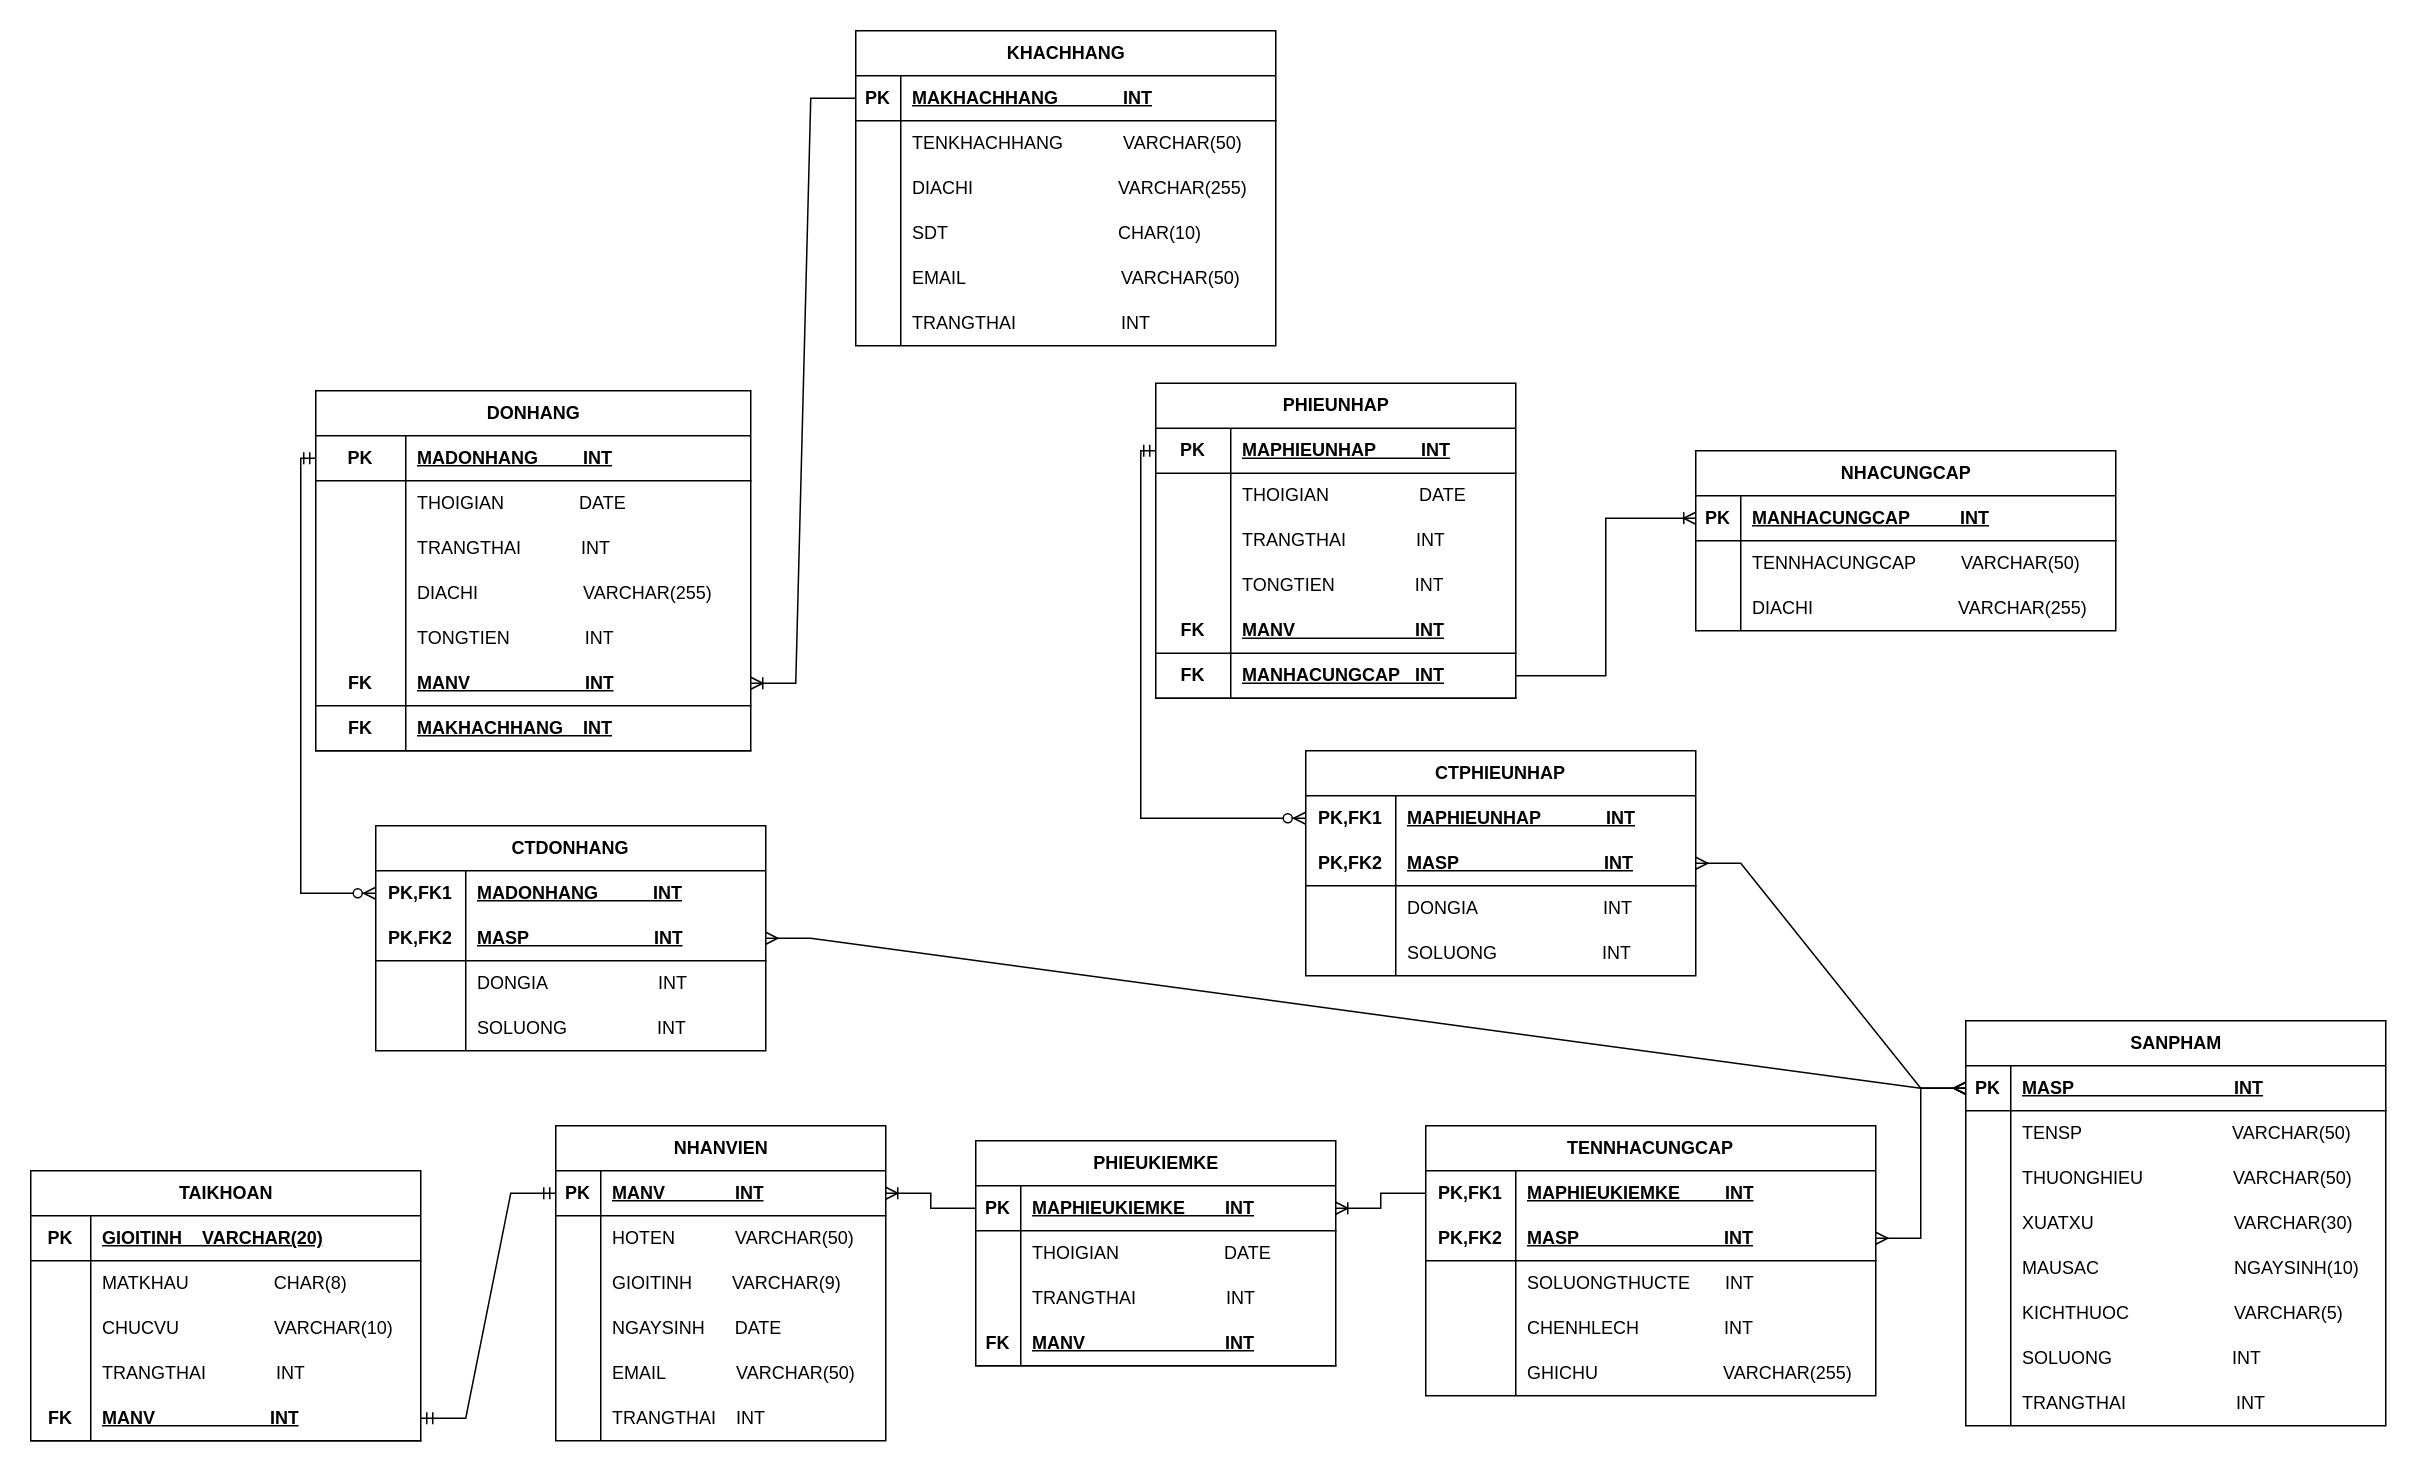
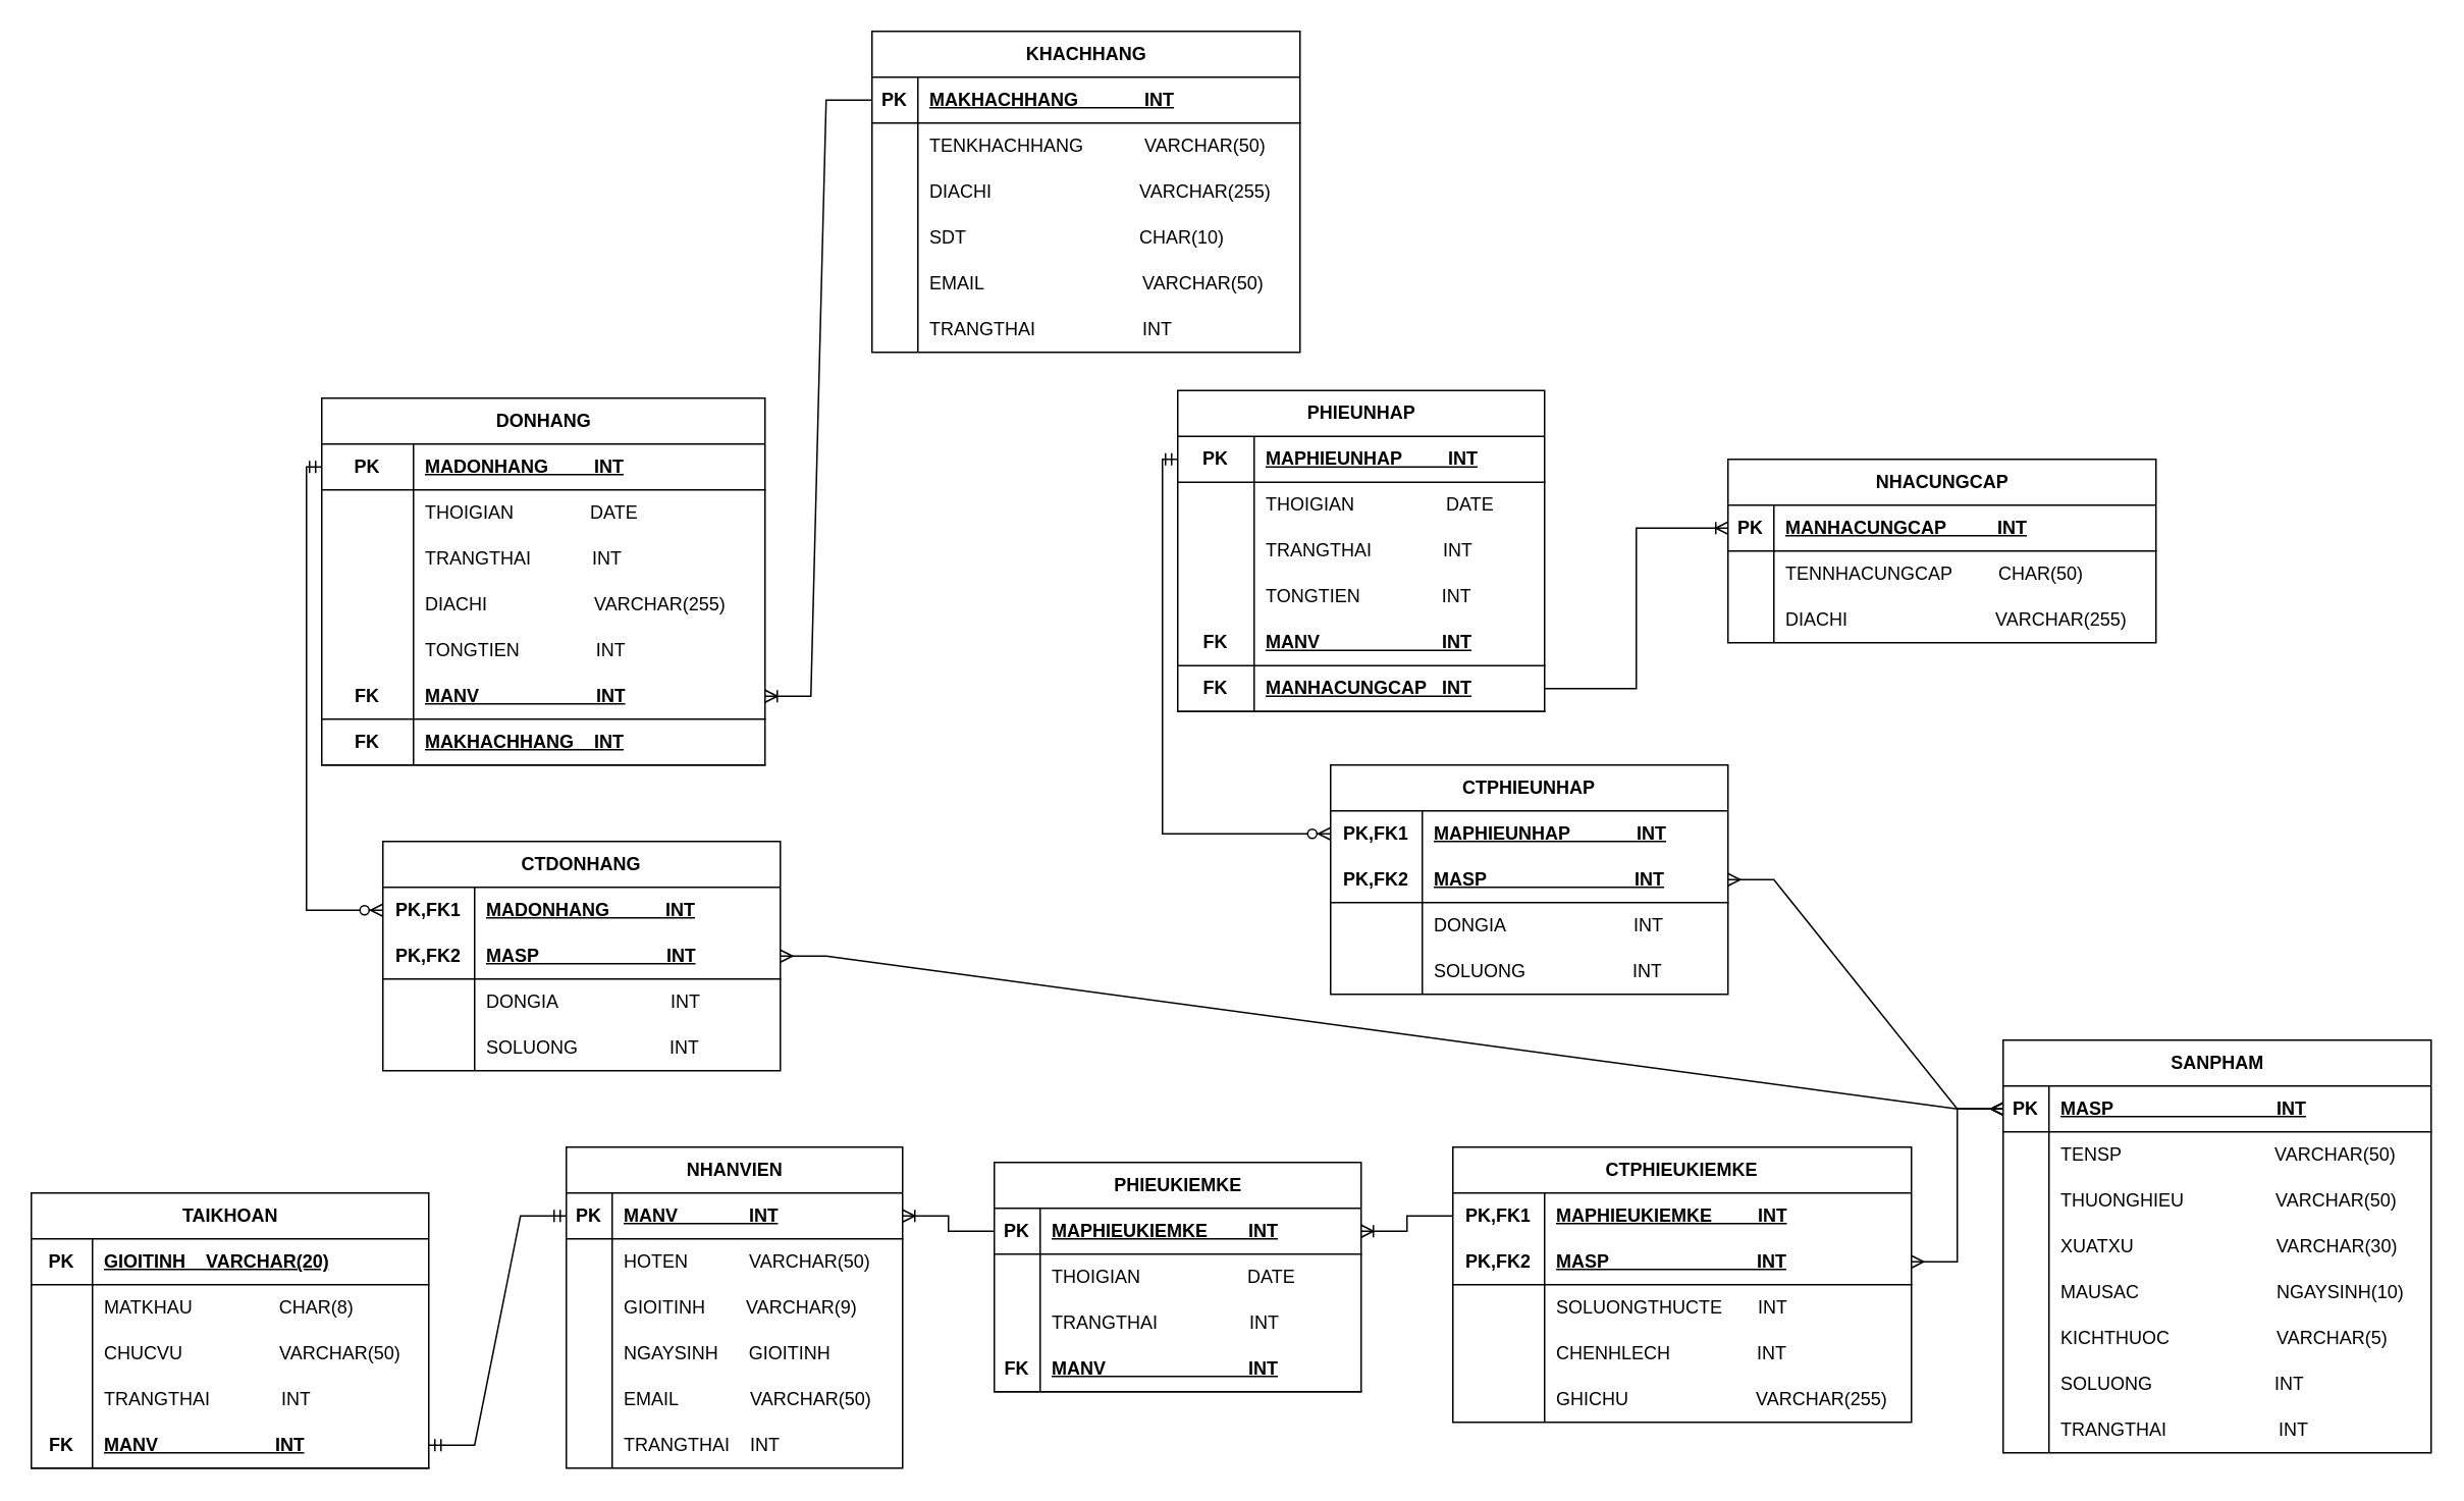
- <mxCell id="56" value="TENNHACUNGCAP&amp;nbsp; &amp;nbsp; &amp;nbsp; &amp;nbsp; &amp;nbsp;VARCHAR(50)" style="shape=partialRectangle;connectable=0;fillColor=none;top=0;left=0;bottom=0;right=0;align=left;spacingLeft=6;overflow=hidden;whiteSpace=wrap;html=1;" parent="54" vertex="1"><mxGeometry x="30" width="250" height="30" as="geometry"><mxRectangle width="250" height="30" as="alternateBounds" /></mxGeometry></mxCell>
+ <mxCell id="56" value="TENNHACUNGCAP&amp;nbsp; &amp;nbsp; &amp;nbsp; &amp;nbsp; &amp;nbsp;CHAR(50)" style="shape=partialRectangle;connectable=0;fillColor=none;top=0;left=0;bottom=0;right=0;align=left;spacingLeft=6;overflow=hidden;whiteSpace=wrap;html=1;" parent="54" vertex="1"><mxGeometry x="30" width="250" height="30" as="geometry"><mxRectangle width="250" height="30" as="alternateBounds" /></mxGeometry></mxCell>
- <mxCell id="34" value="TENNHACUNGCAP" style="shape=table;startSize=30;container=1;collapsible=1;childLayout=tableLayout;fixedRows=1;rowLines=0;fontStyle=1;align=center;resizeLast=1;html=1;whiteSpace=wrap;" parent="1" vertex="1"><mxGeometry x="950" y="750" width="300" height="180" as="geometry" /></mxCell>
+ <mxCell id="34" value="CTPHIEUKIEMKE" style="shape=table;startSize=30;container=1;collapsible=1;childLayout=tableLayout;fixedRows=1;rowLines=0;fontStyle=1;align=center;resizeLast=1;html=1;whiteSpace=wrap;" parent="1" vertex="1"><mxGeometry x="950" y="750" width="300" height="180" as="geometry" /></mxCell>
- <mxCell id="187" value="CHUCVU&amp;nbsp; &amp;nbsp; &amp;nbsp; &amp;nbsp; &amp;nbsp; &amp;nbsp; &amp;nbsp; &amp;nbsp; &amp;nbsp; &amp;nbsp;VARCHAR(10)" style="shape=partialRectangle;connectable=0;fillColor=none;top=0;left=0;bottom=0;right=0;align=left;spacingLeft=6;overflow=hidden;whiteSpace=wrap;html=1;" parent="185" vertex="1"><mxGeometry x="40" width="220" height="30" as="geometry"><mxRectangle width="220" height="30" as="alternateBounds" /></mxGeometry></mxCell>
+ <mxCell id="187" value="CHUCVU&amp;nbsp; &amp;nbsp; &amp;nbsp; &amp;nbsp; &amp;nbsp; &amp;nbsp; &amp;nbsp; &amp;nbsp; &amp;nbsp; &amp;nbsp;VARCHAR(50)" style="shape=partialRectangle;connectable=0;fillColor=none;top=0;left=0;bottom=0;right=0;align=left;spacingLeft=6;overflow=hidden;whiteSpace=wrap;html=1;" parent="185" vertex="1"><mxGeometry x="40" width="220" height="30" as="geometry"><mxRectangle width="220" height="30" as="alternateBounds" /></mxGeometry></mxCell>
- <mxCell id="14" value="NGAYSINH&amp;nbsp; &amp;nbsp; &amp;nbsp; DATE" style="shape=partialRectangle;connectable=0;fillColor=none;top=0;left=0;bottom=0;right=0;align=left;spacingLeft=6;overflow=hidden;whiteSpace=wrap;html=1;" parent="12" vertex="1"><mxGeometry x="30" width="190" height="30" as="geometry"><mxRectangle width="190" height="30" as="alternateBounds" /></mxGeometry></mxCell>
+ <mxCell id="14" value="NGAYSINH&amp;nbsp; &amp;nbsp; &amp;nbsp; GIOITINH" style="shape=partialRectangle;connectable=0;fillColor=none;top=0;left=0;bottom=0;right=0;align=left;spacingLeft=6;overflow=hidden;whiteSpace=wrap;html=1;" parent="12" vertex="1"><mxGeometry x="30" width="190" height="30" as="geometry"><mxRectangle width="190" height="30" as="alternateBounds" /></mxGeometry></mxCell>
